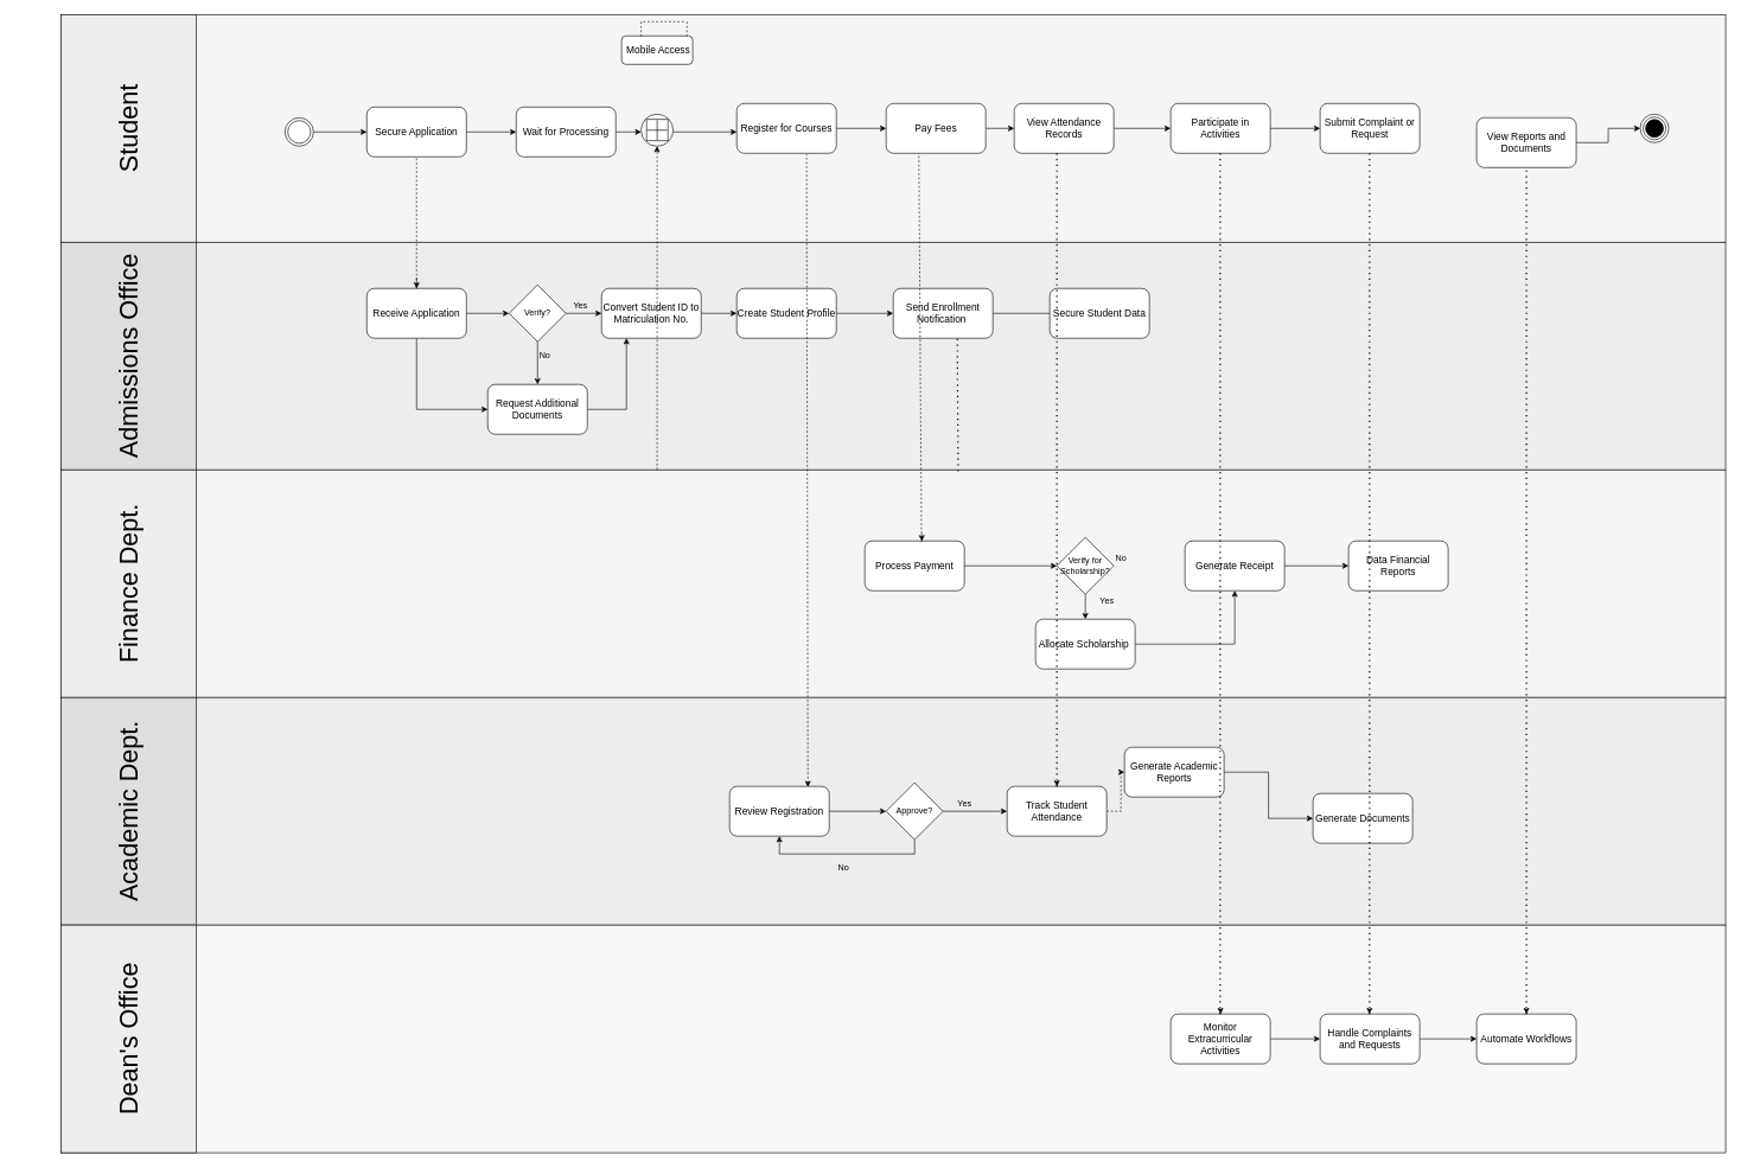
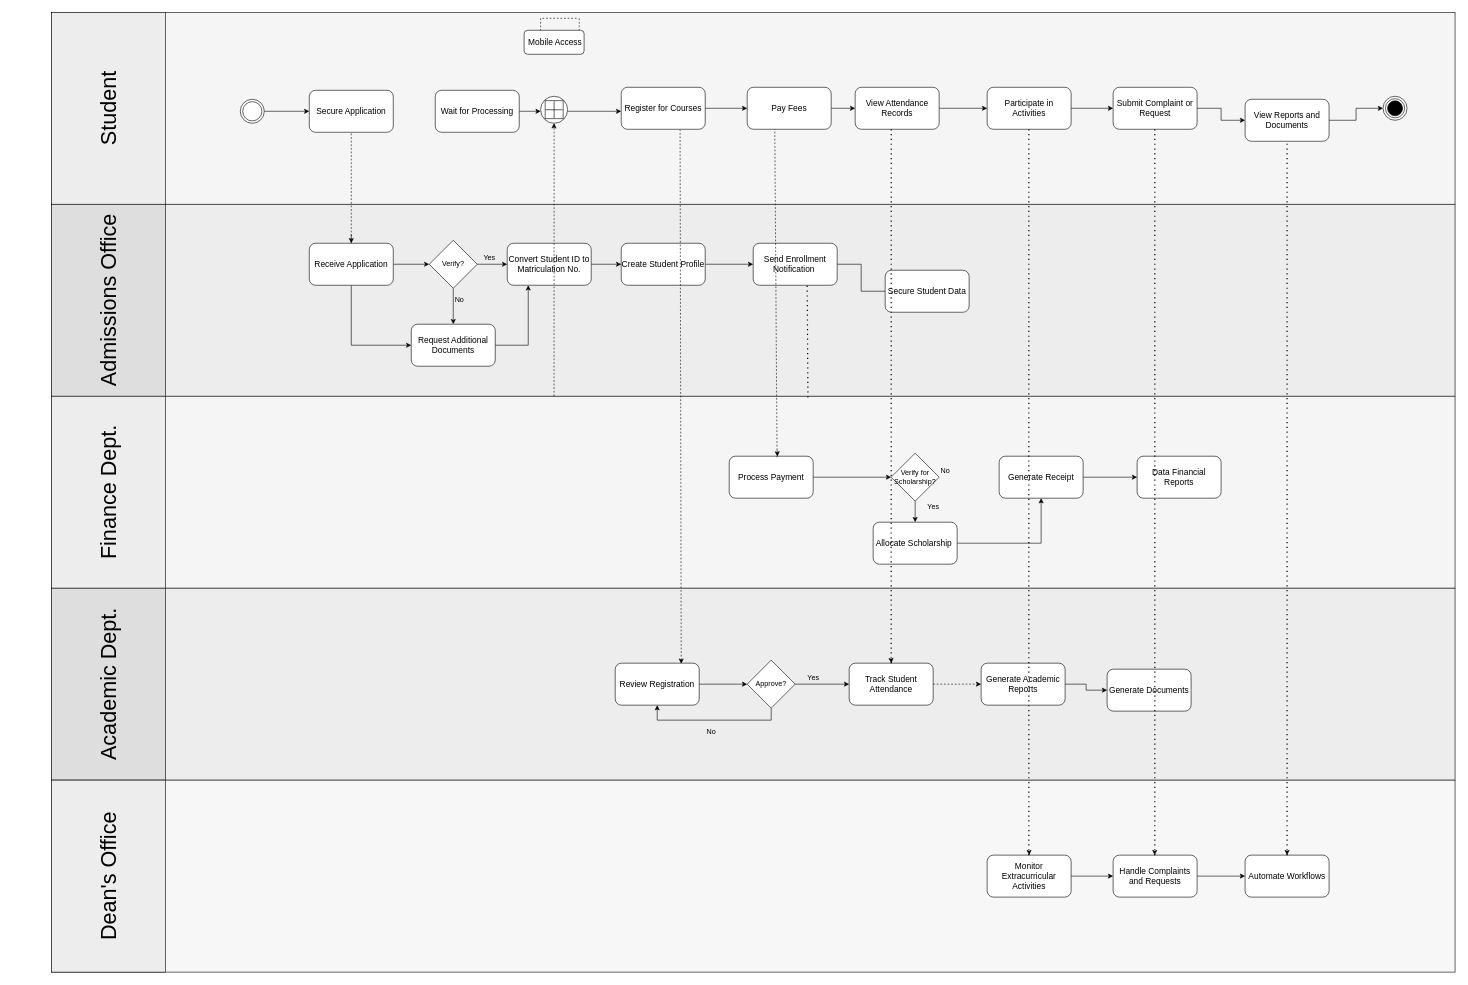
+ <mxCell id="24" style="edgeStyle=orthogonalEdgeStyle;rounded=0;orthogonalLoop=1;jettySize=auto;html=1;exitX=1;exitY=0.5;exitDx=0;exitDy=0;" edge="1" parent="1" source="25" target="27"><mxGeometry relative="1" as="geometry" /></mxCell>
- <mxCell id="10" value="" style="edgeStyle=orthogonalEdgeStyle;rounded=0;orthogonalLoop=1;jettySize=auto;html=1;" edge="1" parent="1" source="11" target="13"><mxGeometry relative="1" as="geometry" /></mxCell>
- <mxCell id="52" value="&lt;font style=&quot;font-size: 14px;&quot;&gt;Secure Student Data&lt;/font&gt;" style="shape=ext;rounded=1;html=1;whiteSpace=wrap;" vertex="1" parent="1"><mxGeometry x="1475" y="405" width="140" height="70" as="geometry" /></mxCell>
+ <mxCell id="52" value="&lt;font style=&quot;font-size: 14px;&quot;&gt;Secure Student Data&lt;/font&gt;" style="shape=ext;rounded=1;html=1;whiteSpace=wrap;" vertex="1" parent="1"><mxGeometry x="1475" y="450" width="140" height="70" as="geometry" /></mxCell>
- <mxCell id="70" value="&lt;font style=&quot;font-size: 14px;&quot;&gt;Generate Academic Reports&lt;/font&gt;" style="shape=ext;rounded=1;html=1;whiteSpace=wrap;" vertex="1" parent="1"><mxGeometry x="1580" y="1050" width="140" height="70" as="geometry" /></mxCell>
+ <mxCell id="70" value="&lt;font style=&quot;font-size: 14px;&quot;&gt;Generate Academic Reports&lt;/font&gt;" style="shape=ext;rounded=1;html=1;whiteSpace=wrap;" vertex="1" parent="1"><mxGeometry x="1635" y="1105" width="140" height="70" as="geometry" /></mxCell>
